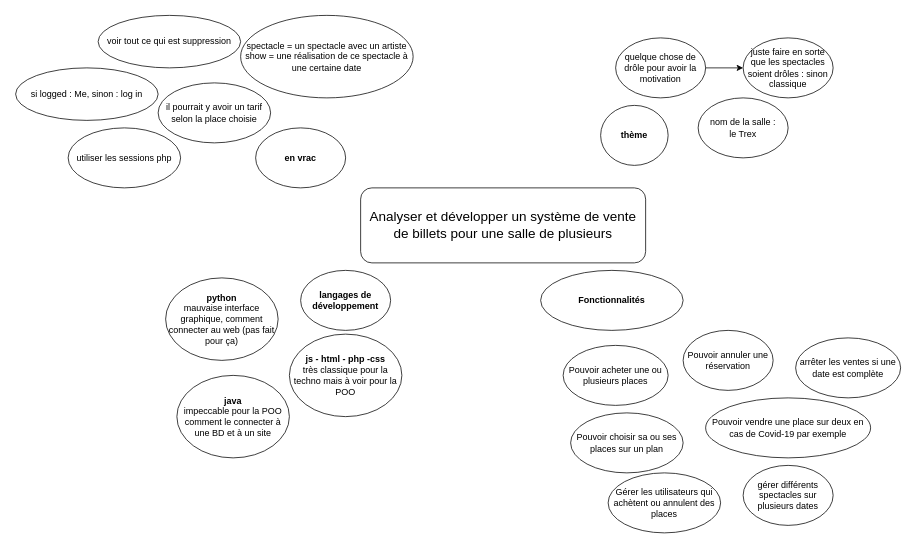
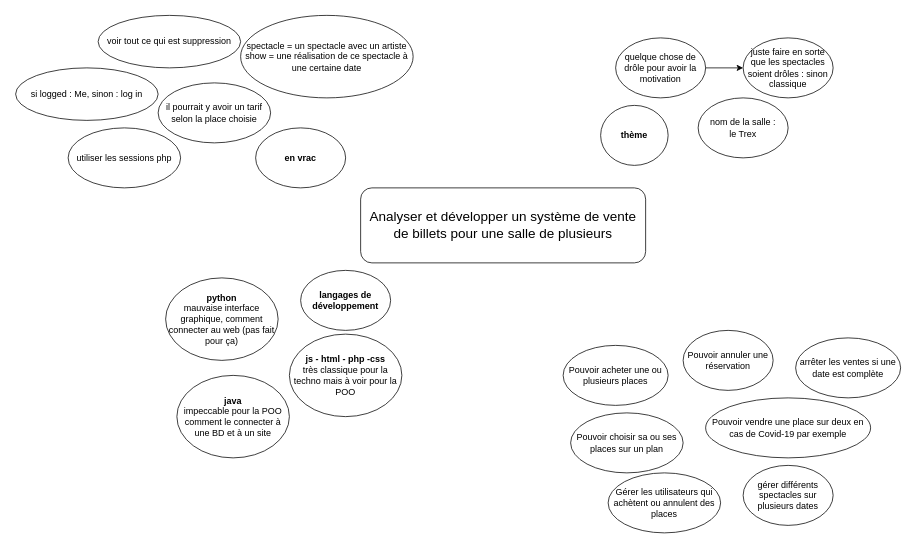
- <mxCell id="3" value="&lt;b&gt;Fonctionnalités&lt;/b&gt;" style="ellipse;whiteSpace=wrap;html=1;" parent="1" vertex="1"><mxGeometry x="720" y="360" width="190" height="80" as="geometry" /></mxCell>
